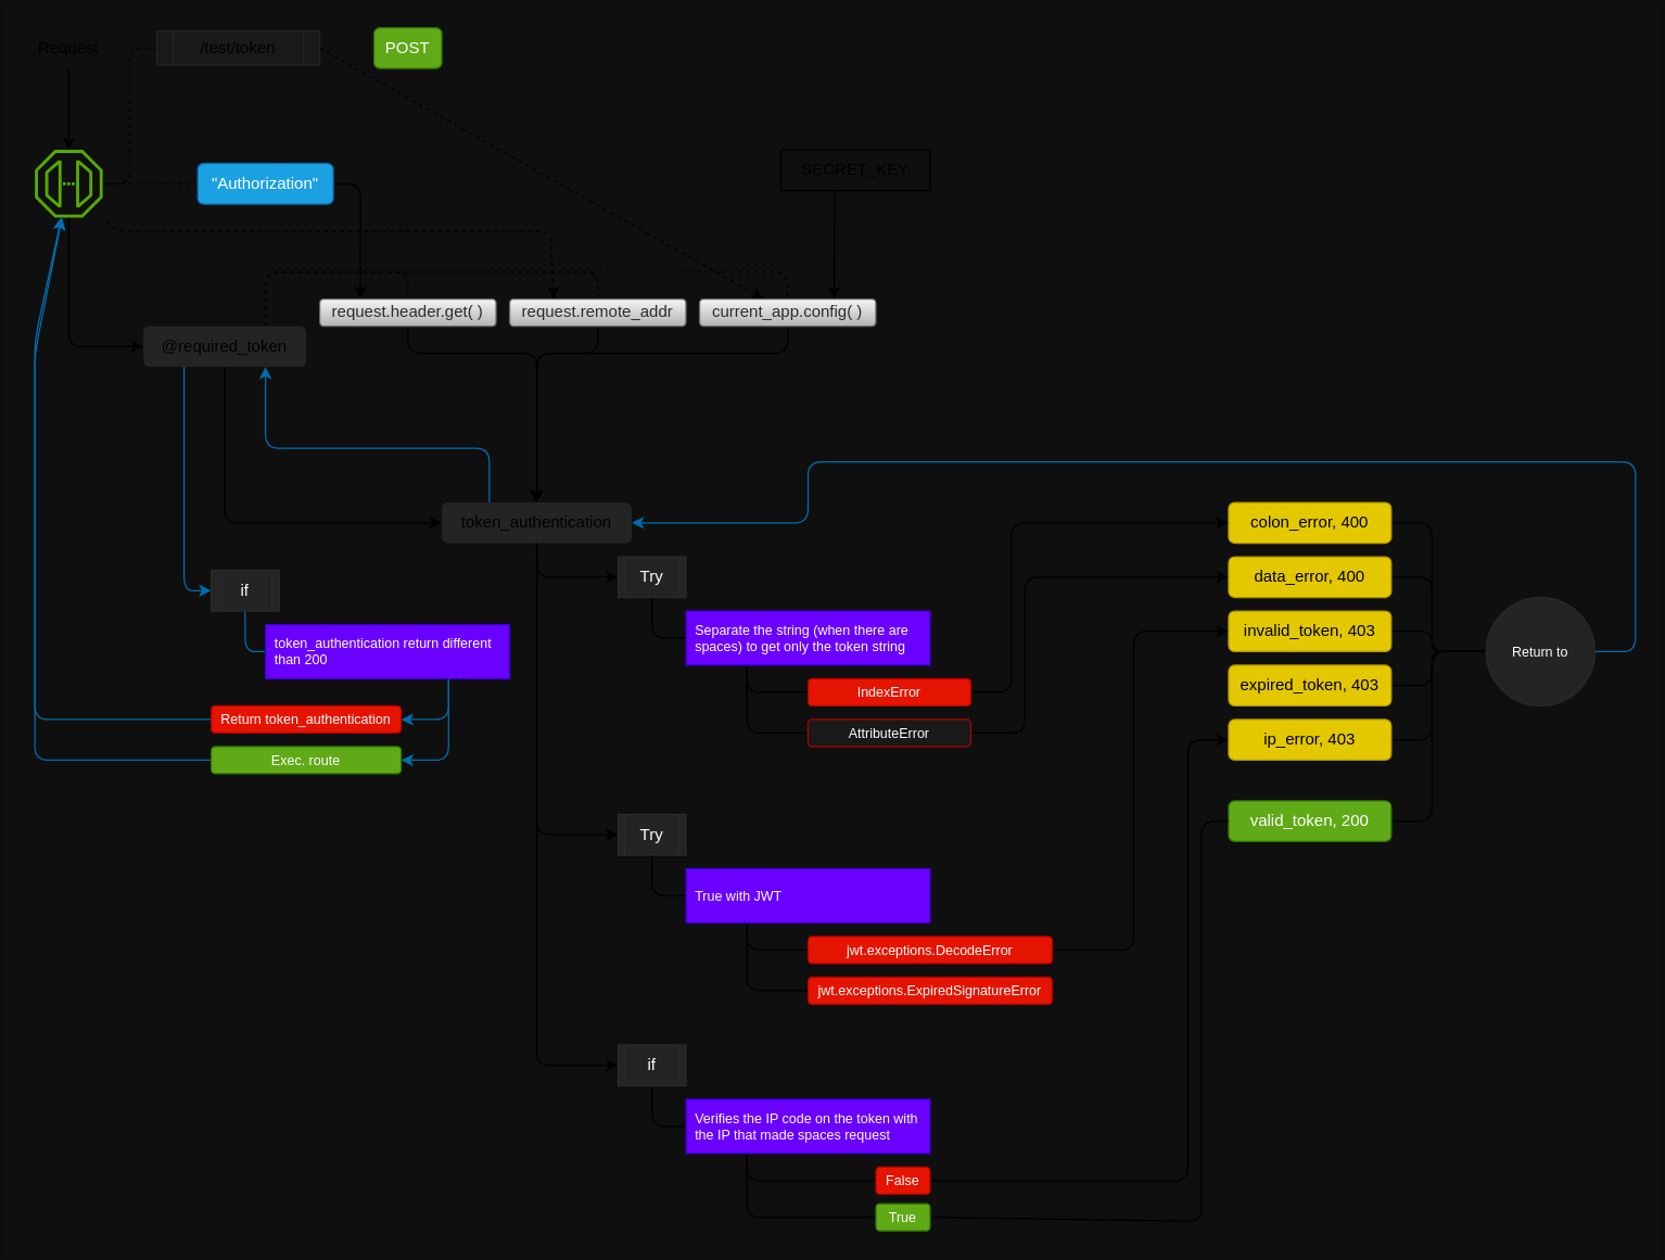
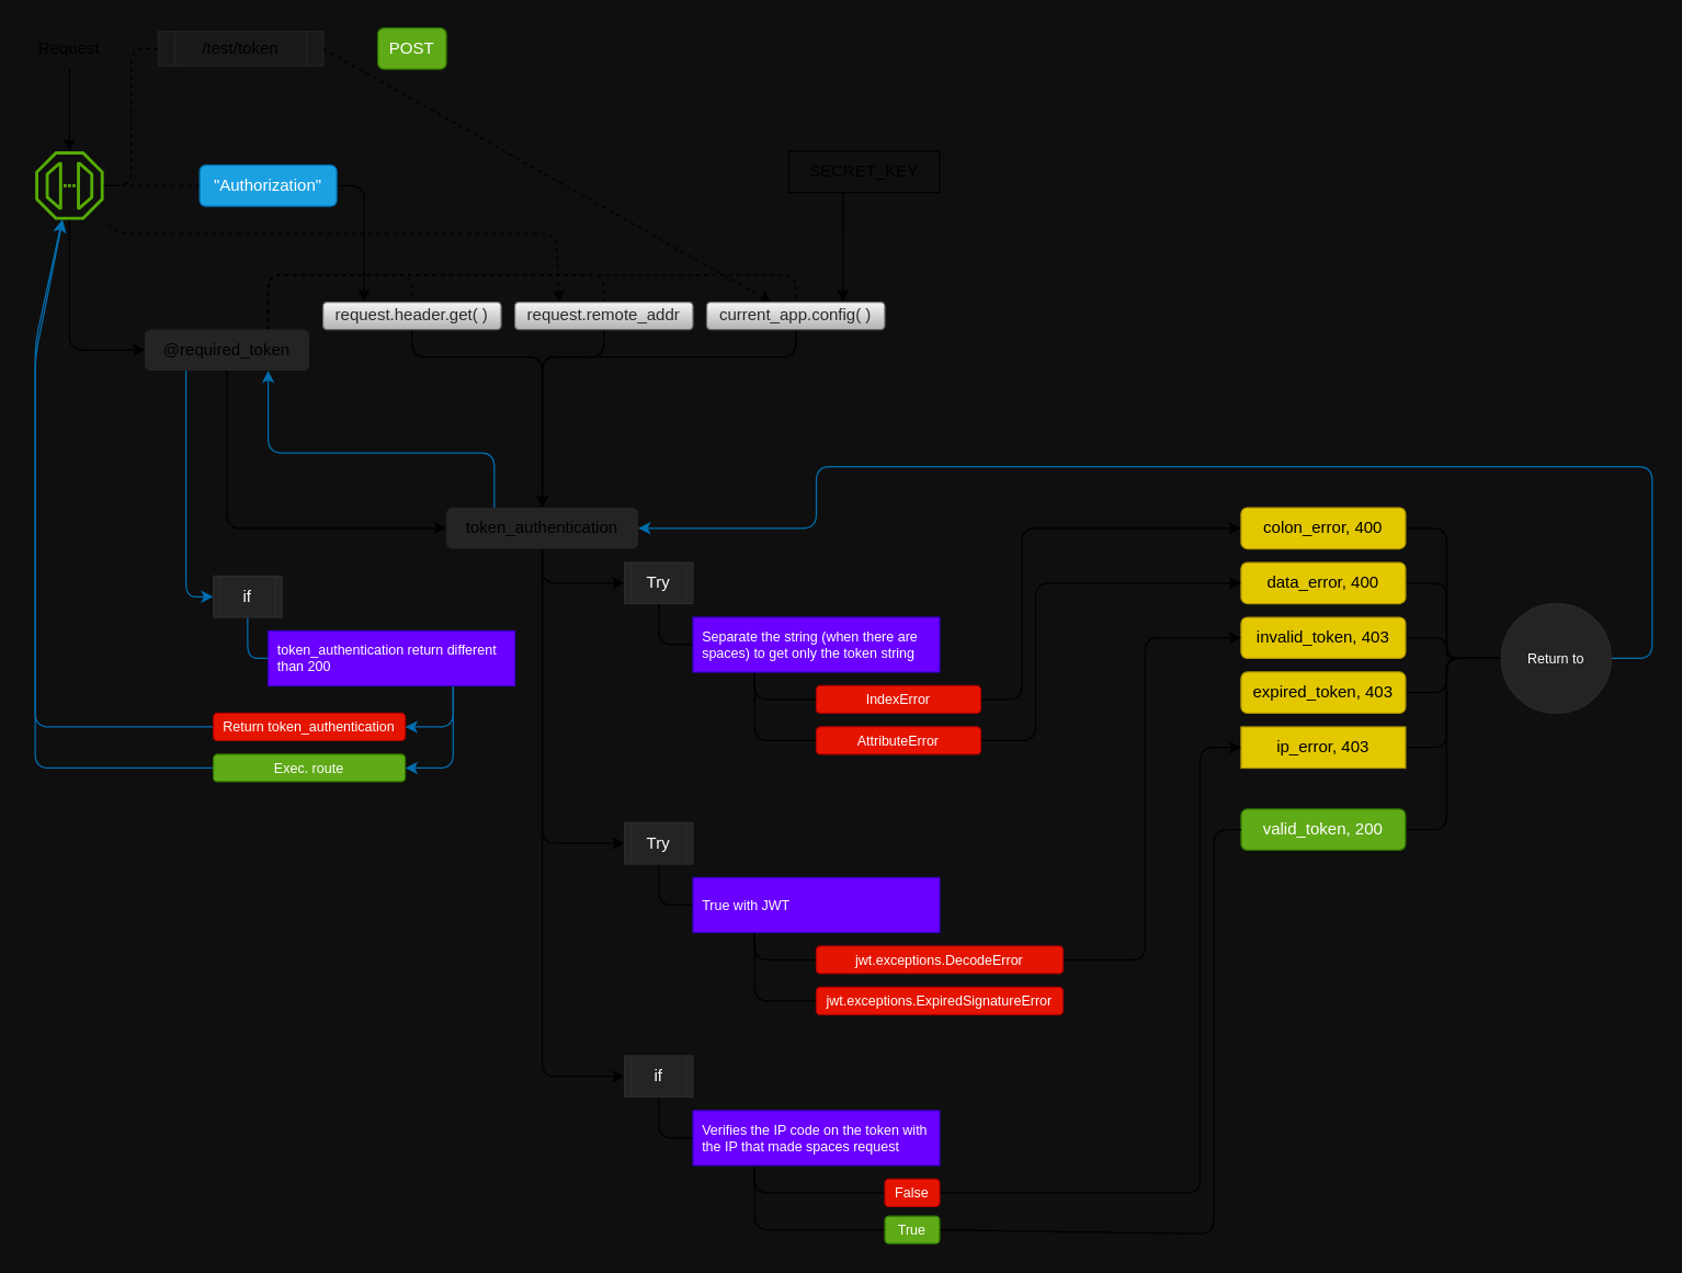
- <mxCell id="53" value="AttributeError" style="rounded=1;whiteSpace=wrap;html=1;fillStyle=auto;strokeColor=#B20000;strokeWidth=1;fontSize=10;fontColor=#ffffff;fillColor=#191919;" vertex="1" parent="1"><mxGeometry x="595" y="530" width="120" height="20" as="geometry" /></mxCell>
+ <mxCell id="53" value="AttributeError" style="rounded=1;whiteSpace=wrap;html=1;fillStyle=auto;strokeColor=#B20000;strokeWidth=1;fontSize=10;fontColor=#ffffff;fillColor=#e51400;" vertex="1" parent="1"><mxGeometry x="595" y="530" width="120" height="20" as="geometry" /></mxCell>
- <mxCell id="30" value="ip_error, 403" style="rounded=1;whiteSpace=wrap;html=1;fillStyle=auto;strokeColor=#B09500;strokeWidth=1;fillColor=#e3c800;fontColor=#000000;" vertex="1" parent="1"><mxGeometry x="905" y="530" width="120" height="30" as="geometry" /></mxCell>
+ <mxCell id="30" value="ip_error, 403" style="whiteSpace=wrap;html=1;fillStyle=auto;strokeColor=#B09500;strokeWidth=1;fillColor=#e3c800;fontColor=#000000;rounded=0;" vertex="1" parent="1"><mxGeometry x="905" y="530" width="120" height="30" as="geometry" /></mxCell>
